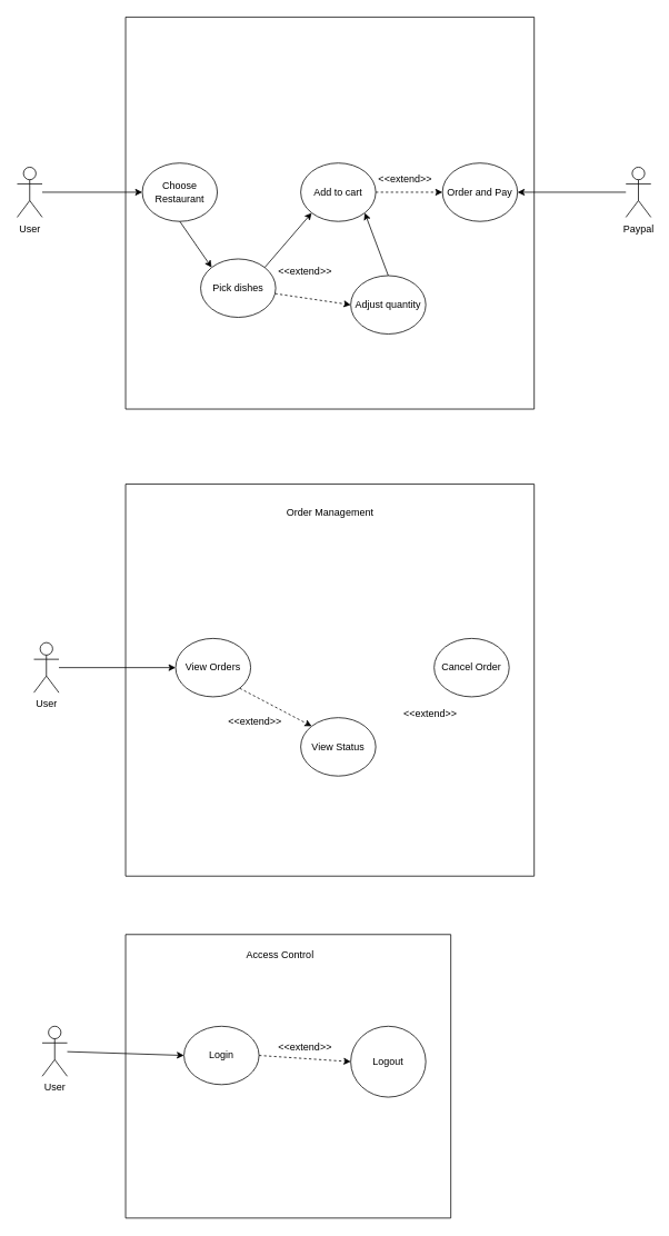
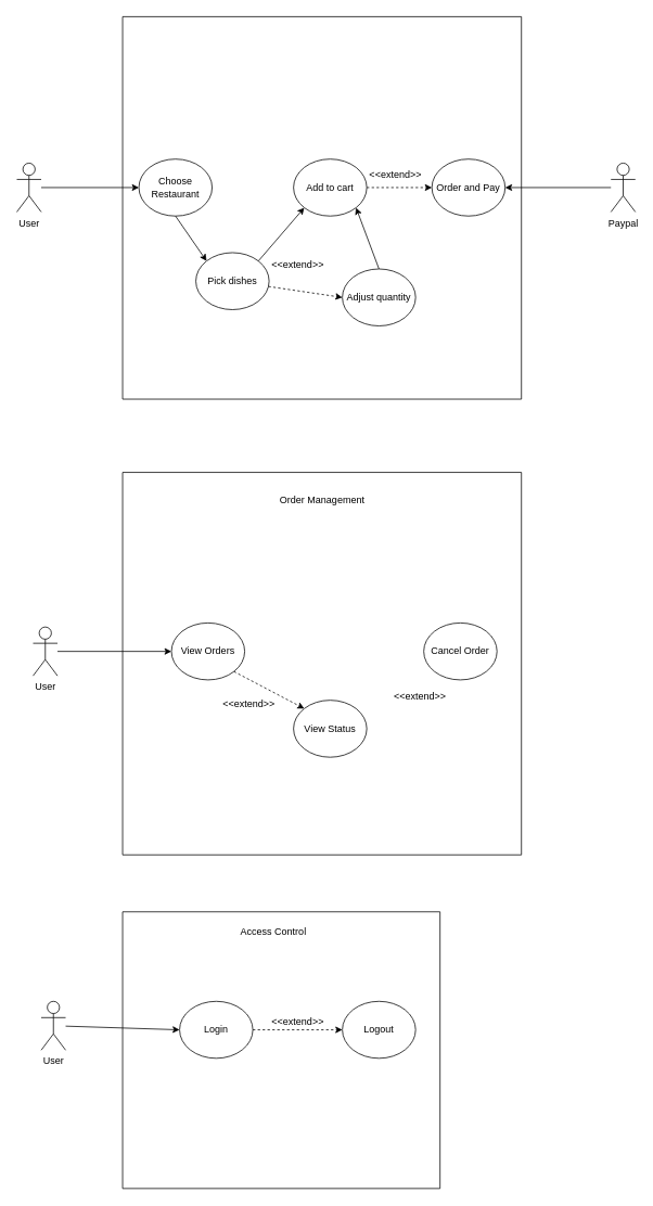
- <mxCell id="33" value="Logout" style="ellipse;whiteSpace=wrap;html=1;" vertex="1" parent="30"><mxGeometry x="270" y="110" width="90" height="85" as="geometry" /></mxCell>
+ <mxCell id="33" value="Logout" style="ellipse;whiteSpace=wrap;html=1;" vertex="1" parent="30"><mxGeometry x="270" y="110" width="90" height="70" as="geometry" /></mxCell>
